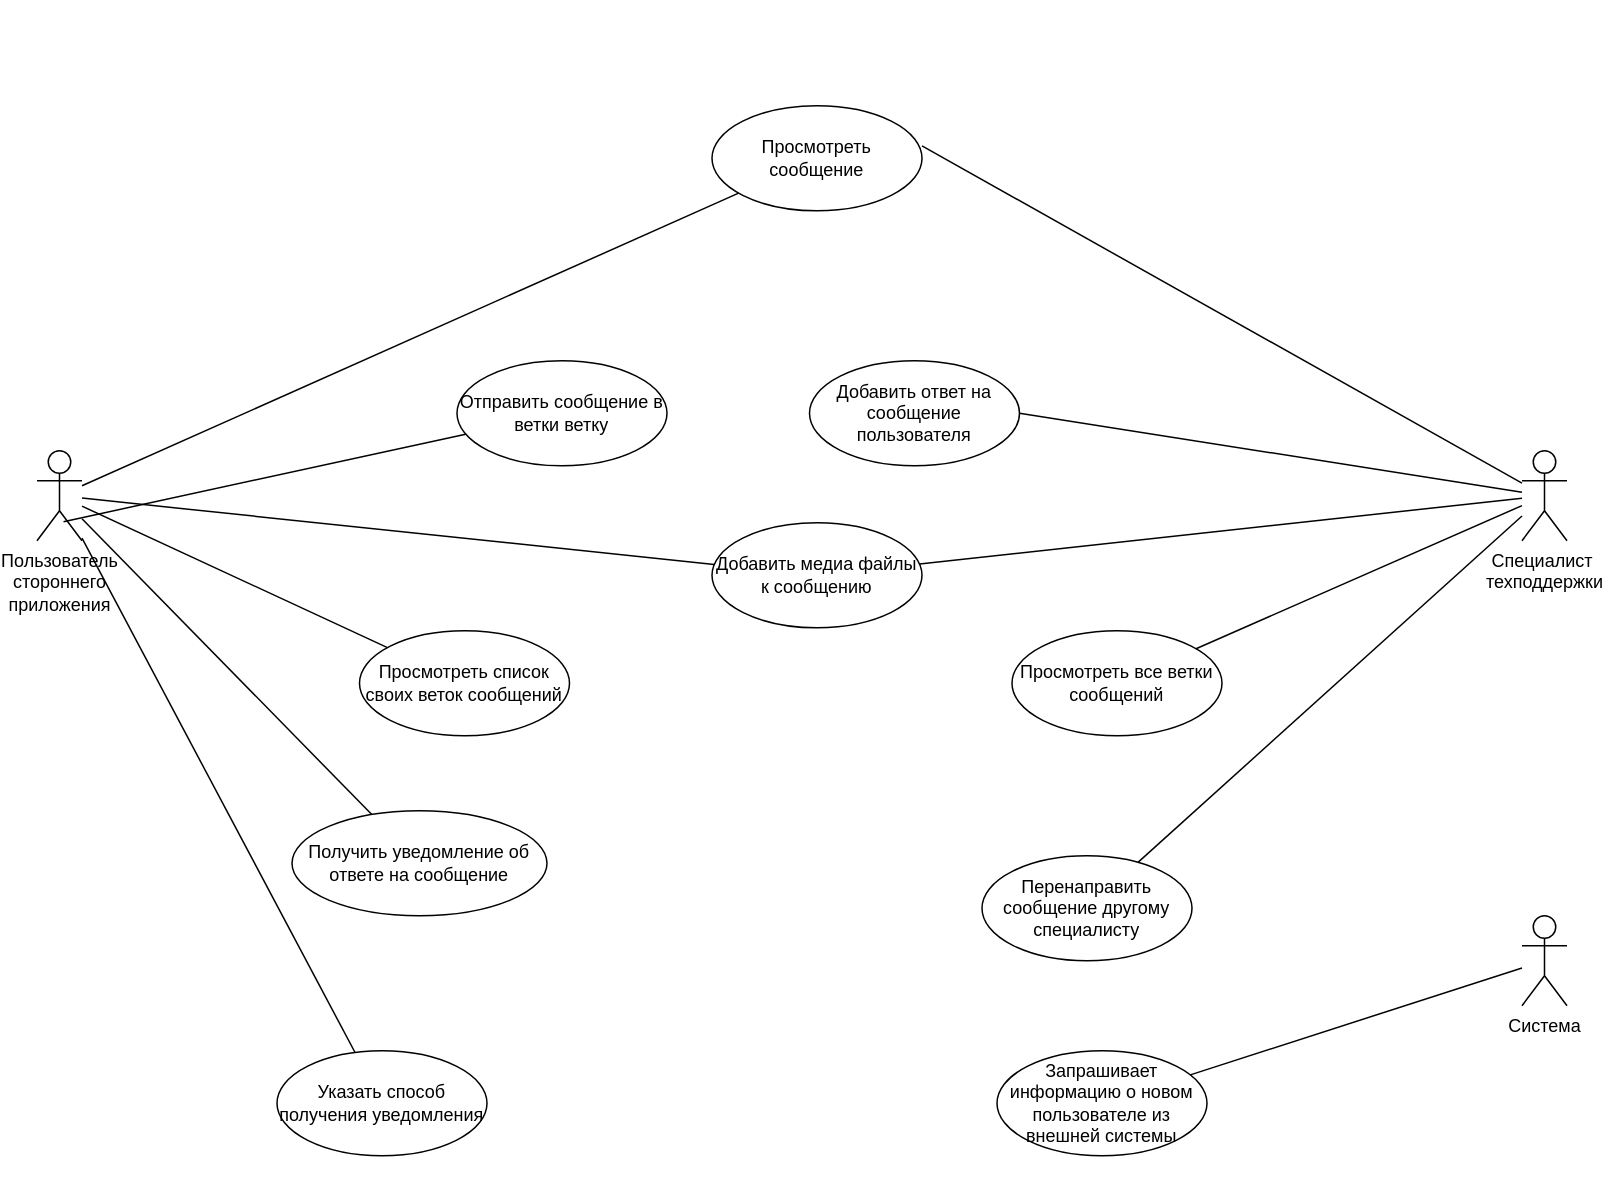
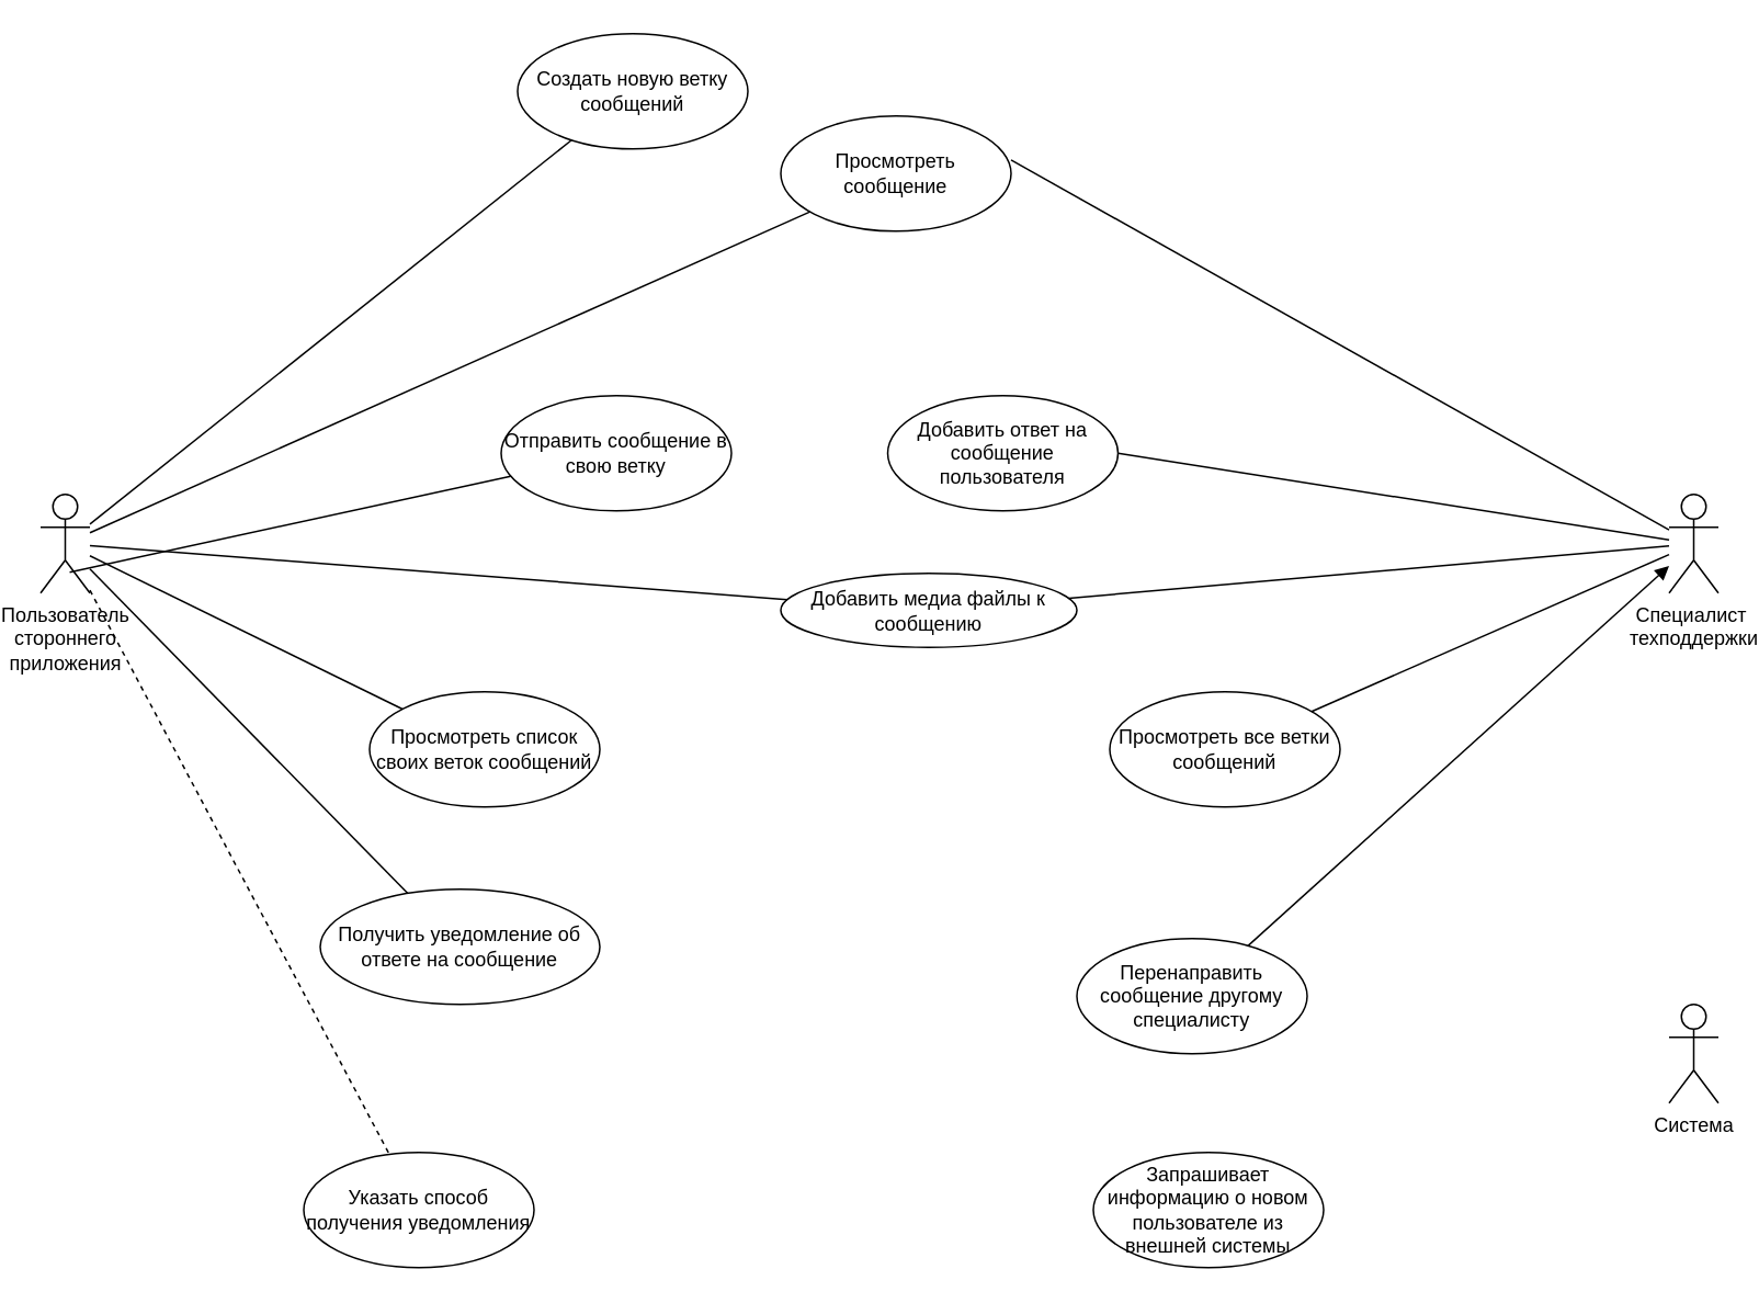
+ <mxCell id="4" value="Создать новую ветку сообщений" style="ellipse;whiteSpace=wrap;html=1;" vertex="1" parent="1"><mxGeometry x="310" y="20" width="140" height="70" as="geometry" /></mxCell>
+ <mxCell id="7" value="" style="endArrow=none;html=1;rounded=0;" edge="1" parent="1" source="2" target="4"><mxGeometry width="50" height="50" relative="1" as="geometry"><mxPoint x="600" y="390" as="sourcePoint" /><mxPoint x="650" y="340" as="targetPoint" /></mxGeometry></mxCell>
- <mxCell id="5" value="Отправить сообщение в ветки ветку" style="ellipse;whiteSpace=wrap;html=1;" vertex="1" parent="1"><mxGeometry x="300" y="240" width="140" height="70" as="geometry" /></mxCell>
+ <mxCell id="5" value="Отправить сообщение в свою ветку" style="ellipse;whiteSpace=wrap;html=1;" vertex="1" parent="1"><mxGeometry x="300" y="240" width="140" height="70" as="geometry" /></mxCell>
- <mxCell id="20" value="" style="endArrow=none;html=1;rounded=0;" edge="1" parent="1" source="19" target="3"><mxGeometry width="50" height="50" relative="1" as="geometry"><mxPoint x="600" y="390" as="sourcePoint" /><mxPoint x="650" y="340" as="targetPoint" /></mxGeometry></mxCell>
+ <mxCell id="20" value="" style="endArrow=block;html=1;rounded=0;" edge="1" parent="1" source="19" target="3"><mxGeometry width="50" height="50" relative="1" as="geometry"><mxPoint x="600" y="390" as="sourcePoint" /><mxPoint x="650" y="340" as="targetPoint" /></mxGeometry></mxCell>
- <mxCell id="8" value="Добавить медиа файлы к сообщению" style="ellipse;whiteSpace=wrap;html=1;" vertex="1" parent="1"><mxGeometry x="470" y="348" width="140" height="70" as="geometry" /></mxCell>
+ <mxCell id="8" value="Добавить медиа файлы к сообщению" style="ellipse;whiteSpace=wrap;html=1;" vertex="1" parent="1"><mxGeometry x="470" y="348" width="180" height="45" as="geometry" /></mxCell>
- <mxCell id="10" value="Просмотреть список своих веток сообщений" style="ellipse;whiteSpace=wrap;html=1;" vertex="1" parent="1"><mxGeometry x="235" y="420" width="140" height="70" as="geometry" /></mxCell>
+ <mxCell id="10" value="Просмотреть список своих веток сообщений" style="ellipse;whiteSpace=wrap;html=1;" vertex="1" parent="1"><mxGeometry x="220" y="420" width="140" height="70" as="geometry" /></mxCell>
- <mxCell id="22" value="" style="endArrow=none;html=1;rounded=0;" edge="1" parent="1" source="2" target="21"><mxGeometry width="50" height="50" relative="1" as="geometry"><mxPoint x="600" y="390" as="sourcePoint" /><mxPoint x="650" y="340" as="targetPoint" /></mxGeometry></mxCell>
+ <mxCell id="22" value="" style="endArrow=none;html=1;rounded=0;dashed=1;" edge="1" parent="1" source="2" target="21"><mxGeometry width="50" height="50" relative="1" as="geometry"><mxPoint x="600" y="390" as="sourcePoint" /><mxPoint x="650" y="340" as="targetPoint" /></mxGeometry></mxCell>
- <mxCell id="28" value="" style="endArrow=none;html=1;rounded=0;" edge="1" parent="1" source="27" target="26"><mxGeometry width="50" height="50" relative="1" as="geometry"><mxPoint x="600" y="510" as="sourcePoint" /><mxPoint x="650" y="460" as="targetPoint" /></mxGeometry></mxCell>
